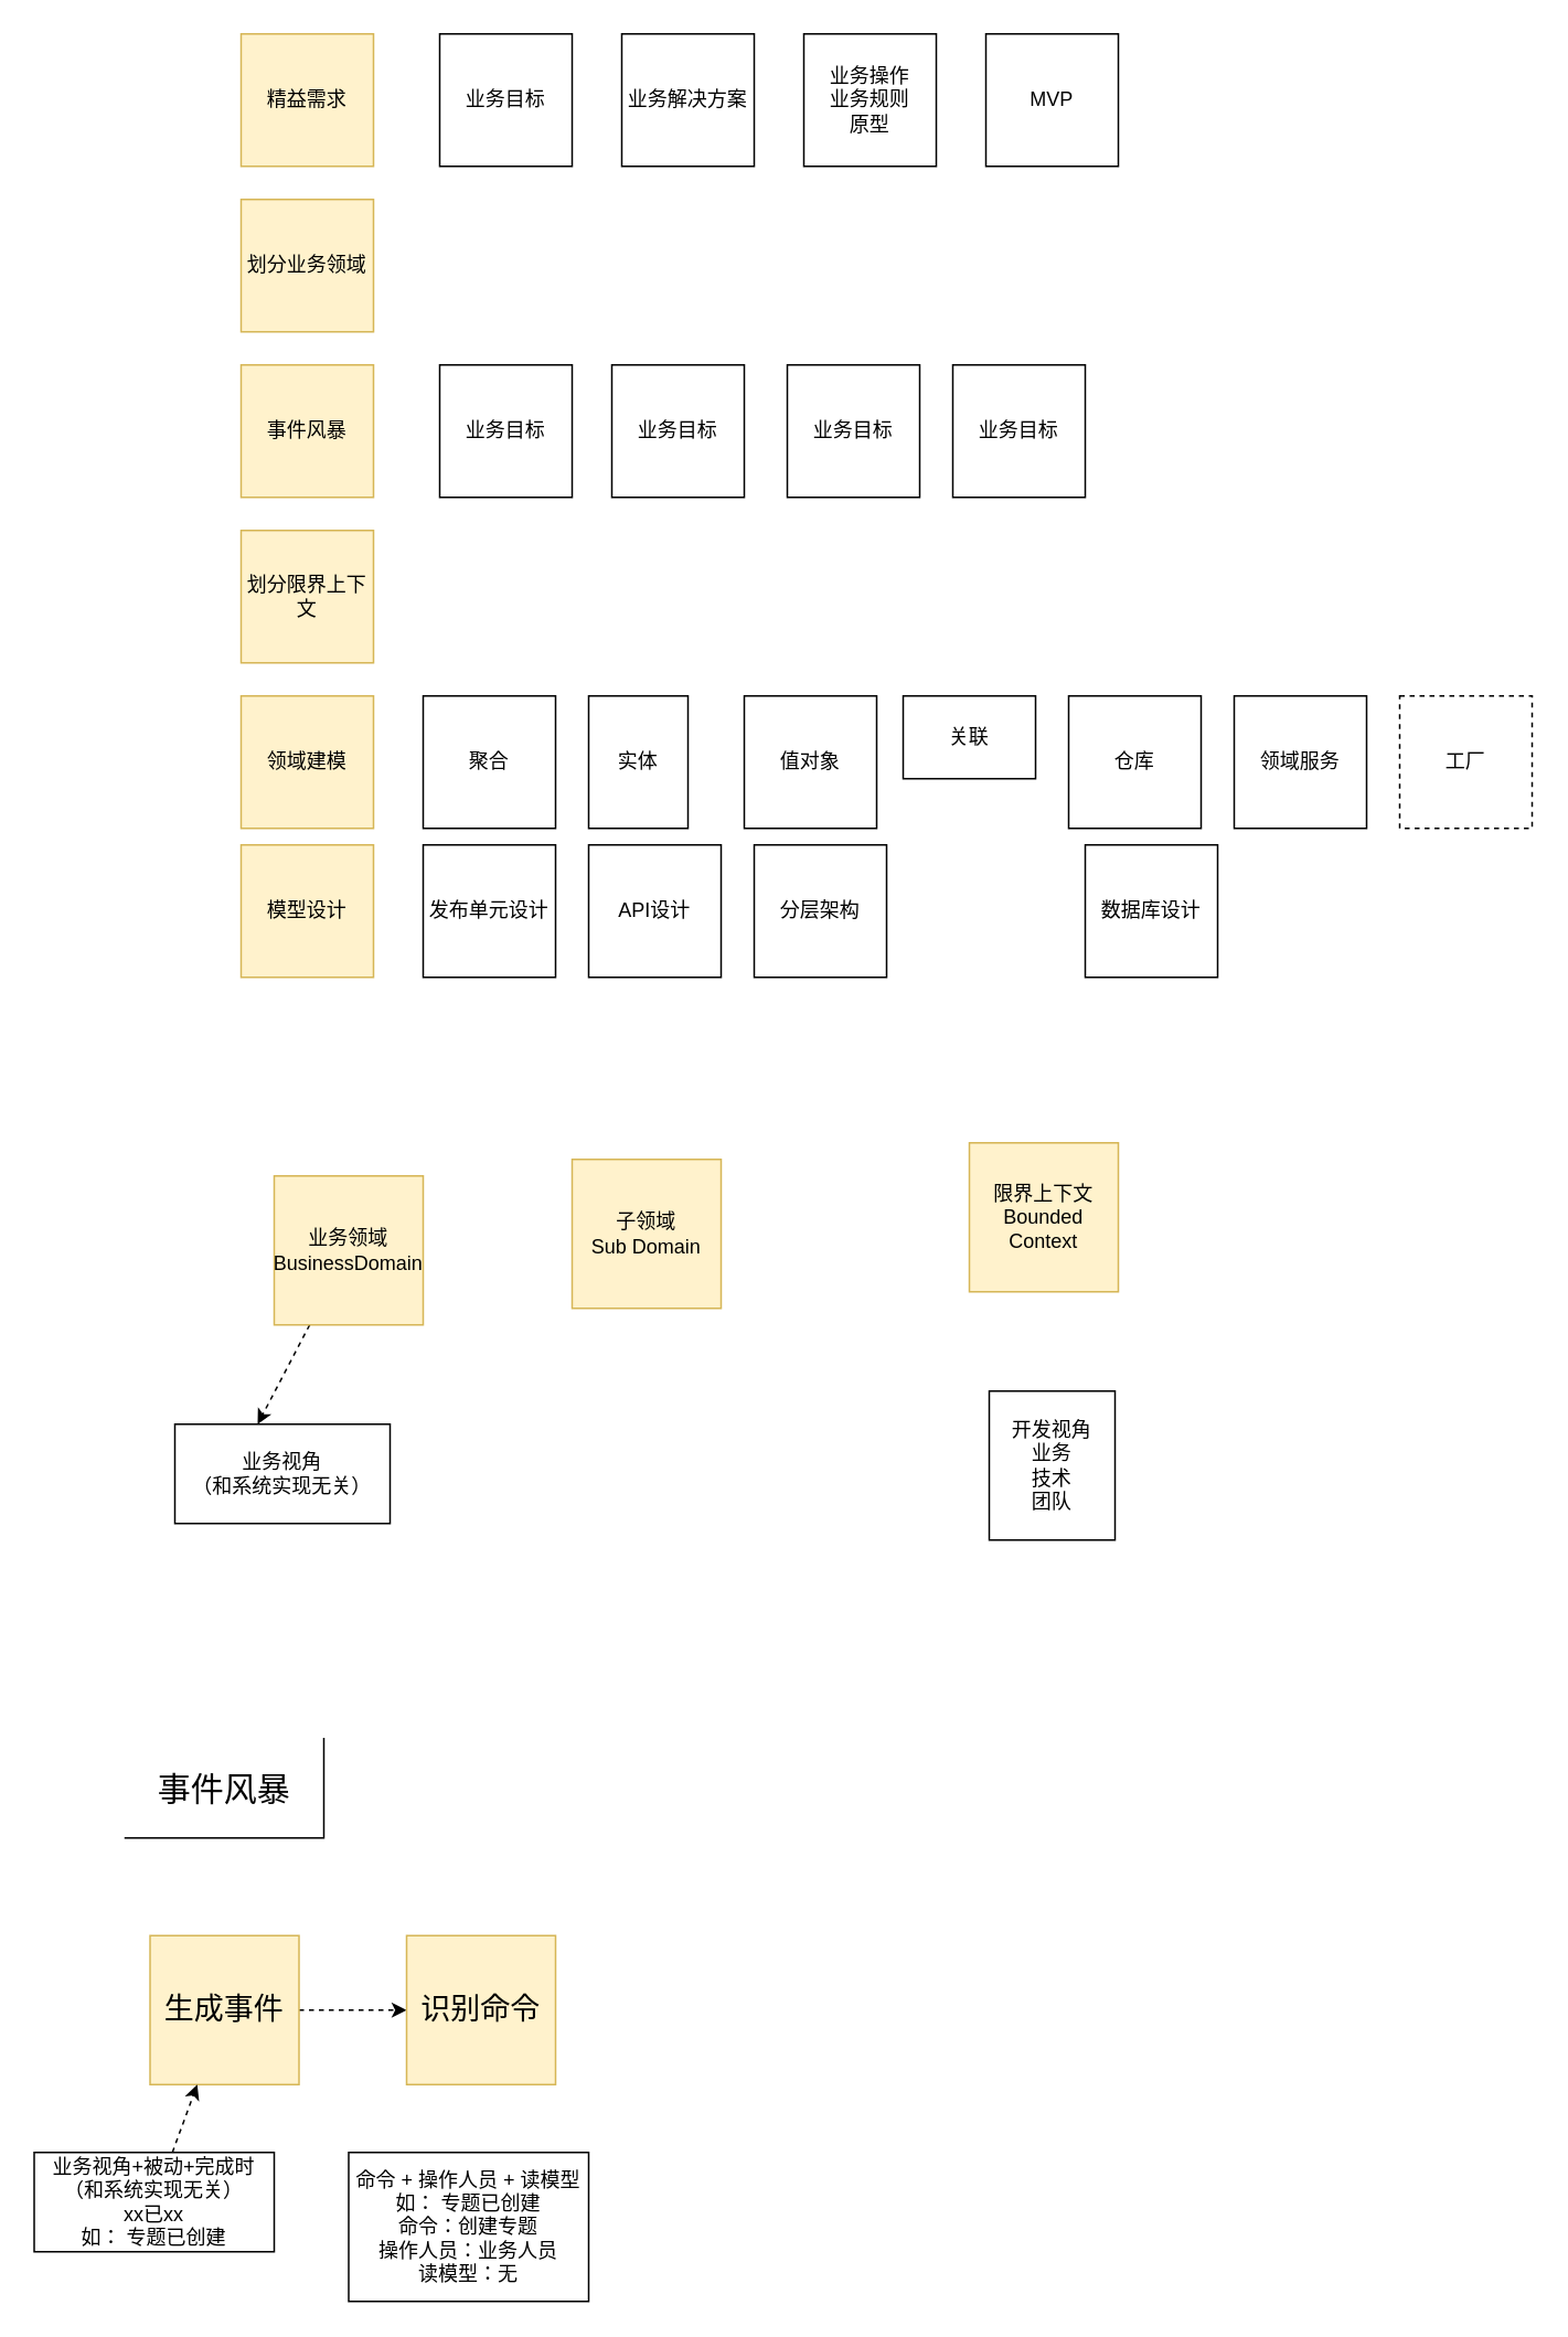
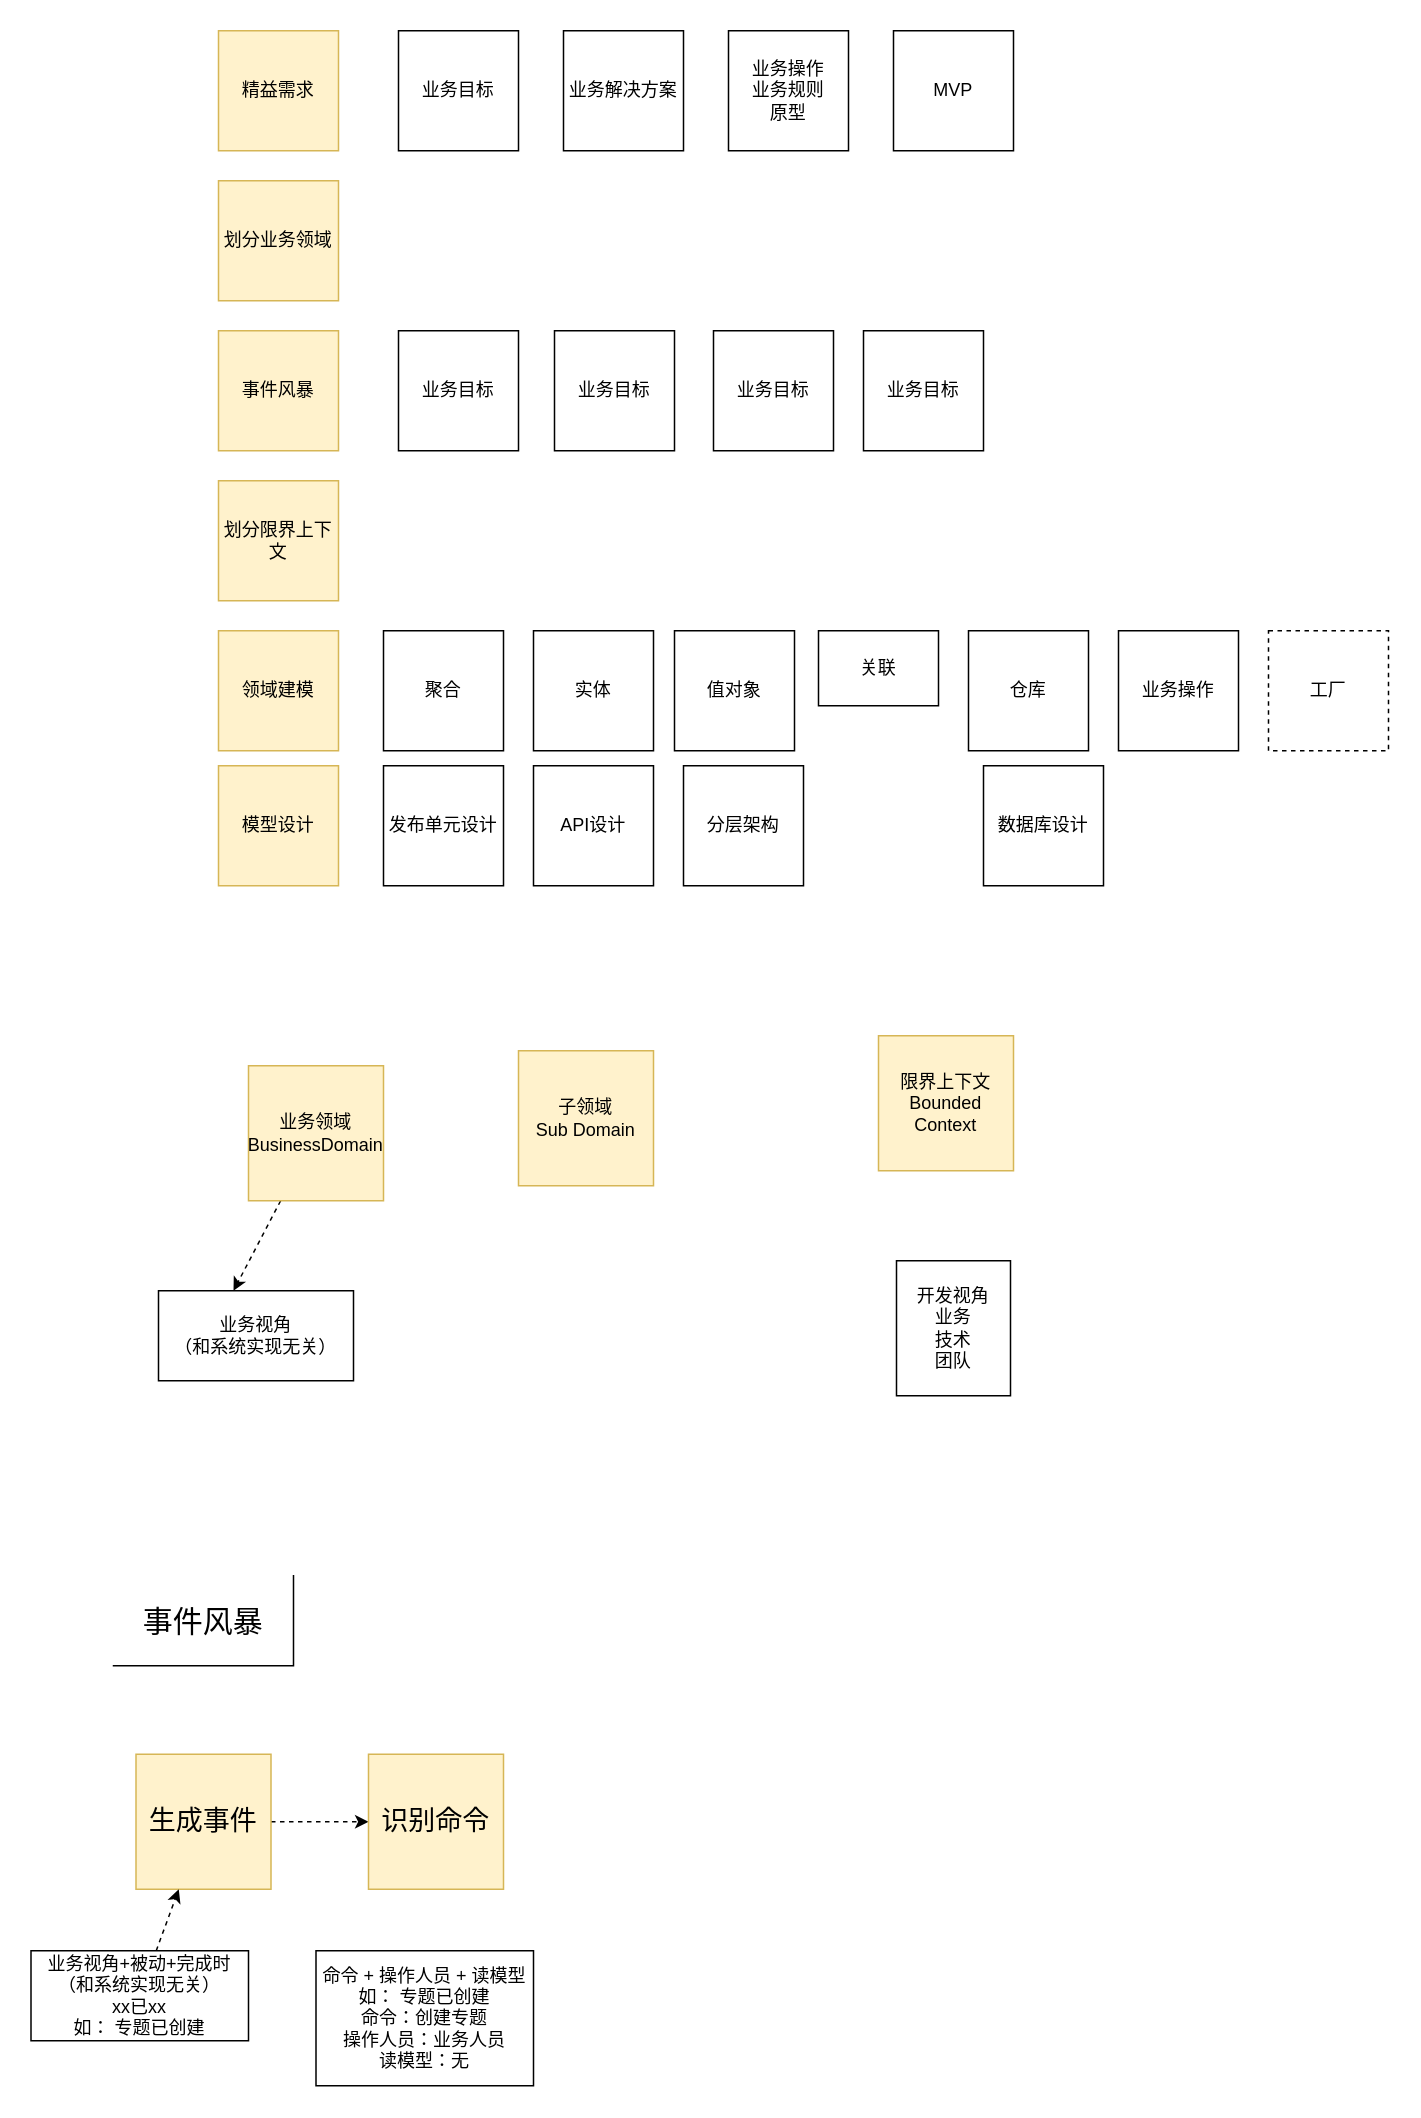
- <mxCell id="16" value="实体" style="whiteSpace=wrap;html=1;aspect=fixed;" parent="1" vertex="1"><mxGeometry x="355" y="420" width="60" height="80" as="geometry" /></mxCell>
+ <mxCell id="16" value="实体" style="whiteSpace=wrap;html=1;aspect=fixed;" parent="1" vertex="1"><mxGeometry x="355" y="420" width="80" height="80" as="geometry" /></mxCell>
- <mxCell id="20" value="领域服务" style="whiteSpace=wrap;html=1;aspect=fixed;" parent="1" vertex="1"><mxGeometry x="745" y="420" width="80" height="80" as="geometry" /></mxCell>
+ <mxCell id="20" value="业务操作" style="whiteSpace=wrap;html=1;aspect=fixed;" parent="1" vertex="1"><mxGeometry x="745" y="420" width="80" height="80" as="geometry" /></mxCell>
